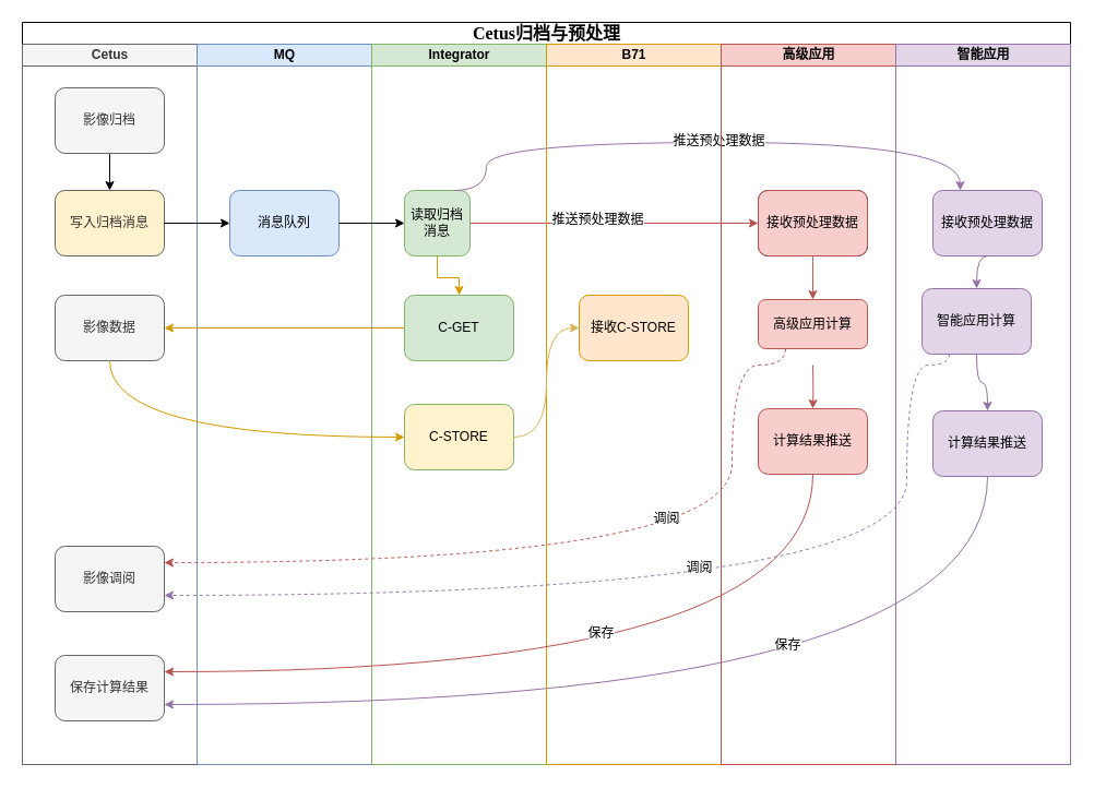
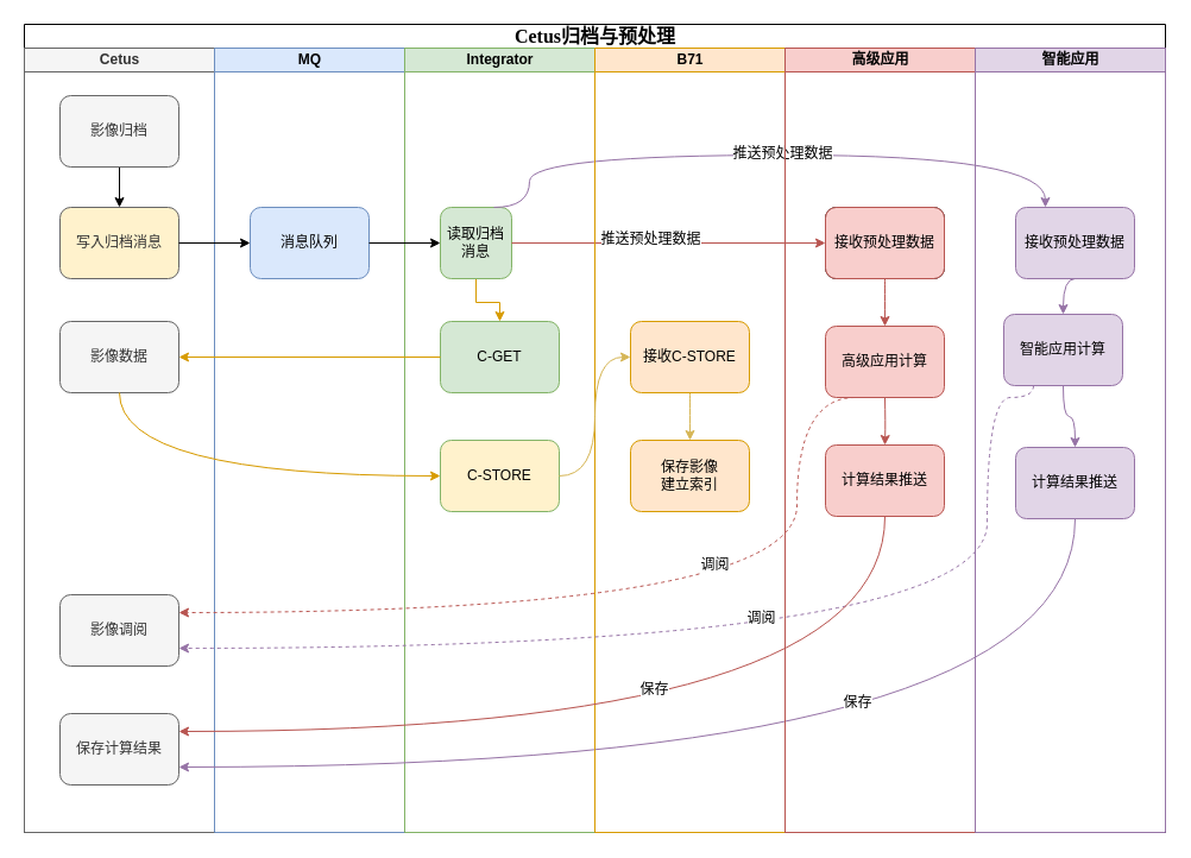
- <mxCell id="34" value="高级应用计算" style="rounded=1;whiteSpace=wrap;html=1;shadow=0;labelBackgroundColor=none;strokeWidth=1;fontFamily=Helvetica;fontSize=12;align=center;fillColor=#f8cecc;strokeColor=#b85450;" parent="28" vertex="1"><mxGeometry x="34" y="234" width="100" height="45" as="geometry" /></mxCell>
+ <mxCell id="34" value="高级应用计算" style="rounded=1;whiteSpace=wrap;html=1;shadow=0;labelBackgroundColor=none;strokeWidth=1;fontFamily=Helvetica;fontSize=12;align=center;fillColor=#f8cecc;strokeColor=#b85450;" parent="28" vertex="1"><mxGeometry x="34" y="234" width="100" height="60" as="geometry" /></mxCell>
+ <mxCell id="25" style="edgeStyle=orthogonalEdgeStyle;curved=1;rounded=0;orthogonalLoop=1;jettySize=auto;html=1;exitX=0.5;exitY=1;exitDx=0;exitDy=0;entryX=0.5;entryY=0;entryDx=0;entryDy=0;fontSize=12;fillColor=#fff2cc;strokeColor=#d6b656;" parent="24" source="26" target="27" edge="1"><mxGeometry relative="1" as="geometry" /></mxCell>
+ <mxCell id="27" value="保存影像&lt;br&gt;建立索引" style="rounded=1;whiteSpace=wrap;html=1;shadow=0;labelBackgroundColor=none;strokeWidth=1;fontFamily=Helvetica;fontSize=12;align=center;fillColor=#ffe6cc;strokeColor=#d79b00;" parent="24" vertex="1"><mxGeometry x="30" y="330" width="100" height="60" as="geometry" /></mxCell>
